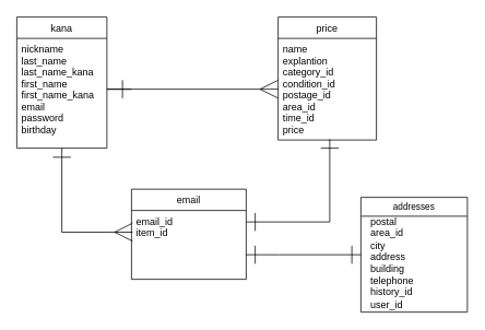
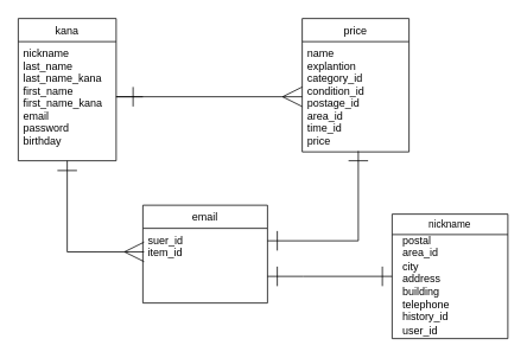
- <mxCell id="12" value="addresses" style="swimlane;fontSize=11;fontStyle=0;fillColor=none;" parent="1" vertex="1"><mxGeometry x="440" y="240" width="130" height="140" as="geometry" /></mxCell>
+ <mxCell id="12" value="nickname" style="swimlane;fontSize=11;fontStyle=0;fillColor=none;" parent="1" vertex="1"><mxGeometry x="440" y="240" width="130" height="140" as="geometry" /></mxCell>
- <mxCell id="6" value="email_id&#10;item_id&#10;" style="text;align=left;verticalAlign=top;spacingLeft=4;spacingRight=4;overflow=hidden;rotatable=0;points=[[0,0.5],[1,0.5]];portConstraint=eastwest;" parent="5" vertex="1"><mxGeometry y="26" width="140" height="84" as="geometry" /></mxCell>
+ <mxCell id="6" value="suer_id&#10;item_id&#10;" style="text;align=left;verticalAlign=top;spacingLeft=4;spacingRight=4;overflow=hidden;rotatable=0;points=[[0,0.5],[1,0.5]];portConstraint=eastwest;" parent="5" vertex="1"><mxGeometry y="26" width="140" height="84" as="geometry" /></mxCell>
